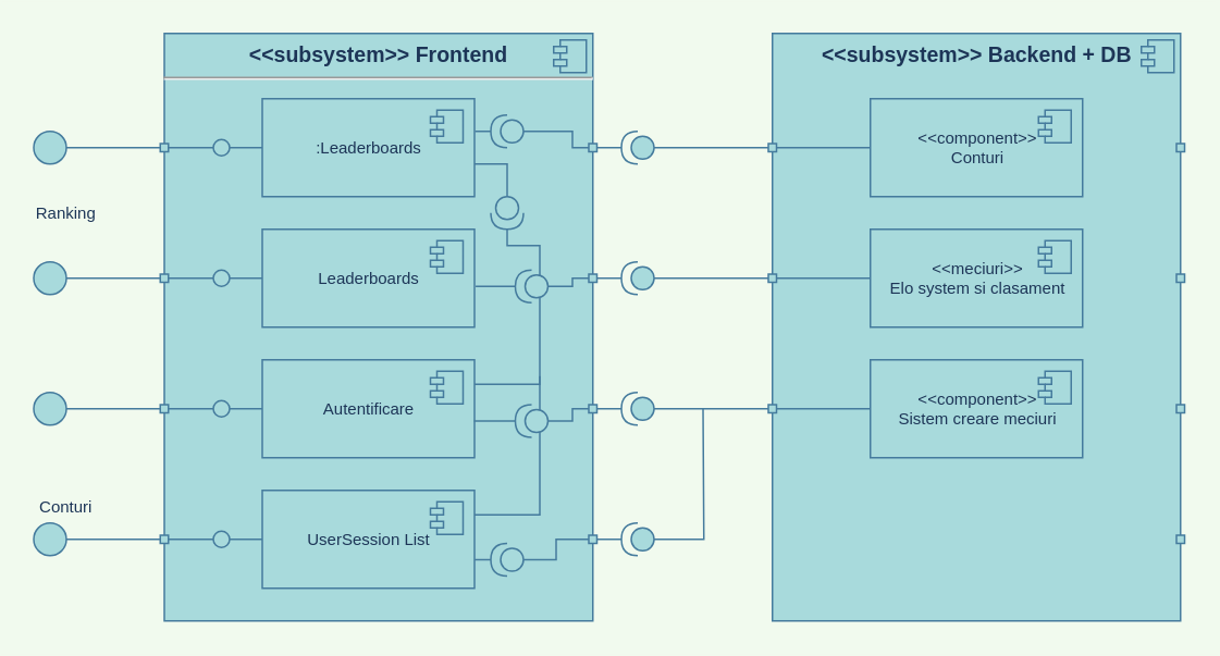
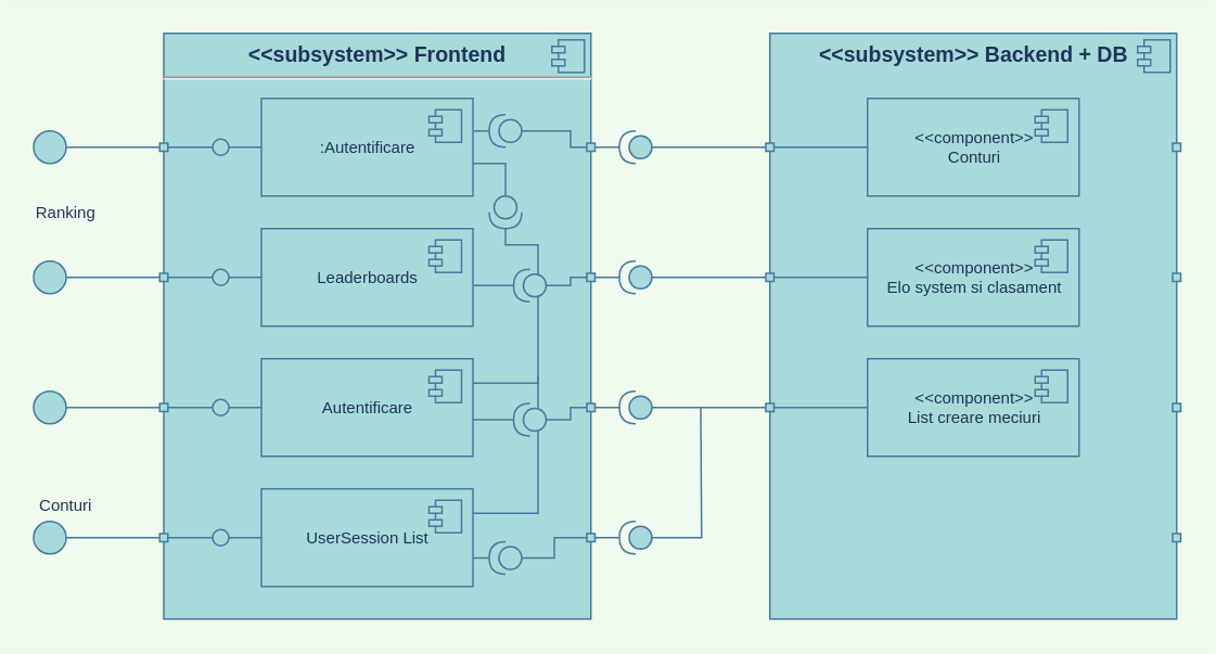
- <mxCell id="4" value=":Leaderboards" style="html=1;dropTarget=0;fontSize=10;fillColor=#A8DADC;strokeColor=#457B9D;fontColor=#1D3557;" vertex="1" parent="1"><mxGeometry x="160" y="60" width="130" height="60" as="geometry" /></mxCell>
+ <mxCell id="4" value=":Autentificare" style="html=1;dropTarget=0;fontSize=10;fillColor=#A8DADC;strokeColor=#457B9D;fontColor=#1D3557;" vertex="1" parent="1"><mxGeometry x="160" y="60" width="130" height="60" as="geometry" /></mxCell>
- <mxCell id="33" value="&amp;lt;&amp;lt;meciuri&amp;gt;&amp;gt;&lt;br&gt;Elo system si clasament" style="html=1;dropTarget=0;fontSize=10;fillColor=#A8DADC;strokeColor=#457B9D;fontColor=#1D3557;" vertex="1" parent="1"><mxGeometry x="532.5" y="140" width="130" height="60" as="geometry" /></mxCell>
+ <mxCell id="33" value="&amp;lt;&amp;lt;component&amp;gt;&amp;gt;&lt;br&gt;Elo system si clasament" style="html=1;dropTarget=0;fontSize=10;fillColor=#A8DADC;strokeColor=#457B9D;fontColor=#1D3557;" vertex="1" parent="1"><mxGeometry x="532.5" y="140" width="130" height="60" as="geometry" /></mxCell>
- <mxCell id="36" value="&amp;lt;&amp;lt;component&amp;gt;&amp;gt;&lt;br&gt;Sistem creare meciuri" style="html=1;dropTarget=0;fontSize=10;fillColor=#A8DADC;strokeColor=#457B9D;fontColor=#1D3557;" vertex="1" parent="1"><mxGeometry x="532.5" y="220" width="130" height="60" as="geometry" /></mxCell>
+ <mxCell id="36" value="&amp;lt;&amp;lt;component&amp;gt;&amp;gt;&lt;br&gt;List creare meciuri" style="html=1;dropTarget=0;fontSize=10;fillColor=#A8DADC;strokeColor=#457B9D;fontColor=#1D3557;" vertex="1" parent="1"><mxGeometry x="532.5" y="220" width="130" height="60" as="geometry" /></mxCell>
